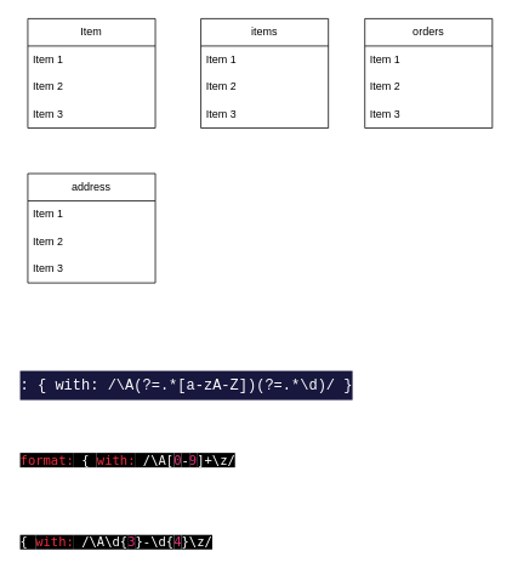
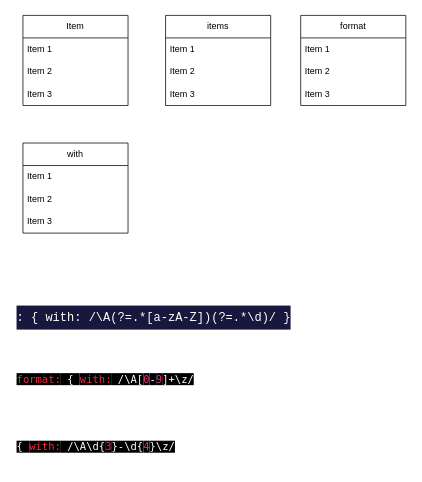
- <mxCell id="10" value="orders" style="swimlane;fontStyle=0;childLayout=stackLayout;horizontal=1;startSize=30;horizontalStack=0;resizeParent=1;resizeParentMax=0;resizeLast=0;collapsible=1;marginBottom=0;whiteSpace=wrap;html=1;" vertex="1" parent="1"><mxGeometry x="400" y="20" width="140" height="120" as="geometry" /></mxCell>
+ <mxCell id="10" value="format" style="swimlane;fontStyle=0;childLayout=stackLayout;horizontal=1;startSize=30;horizontalStack=0;resizeParent=1;resizeParentMax=0;resizeLast=0;collapsible=1;marginBottom=0;whiteSpace=wrap;html=1;" vertex="1" parent="1"><mxGeometry x="400" y="20" width="140" height="120" as="geometry" /></mxCell>
- <mxCell id="14" value="address" style="swimlane;fontStyle=0;childLayout=stackLayout;horizontal=1;startSize=30;horizontalStack=0;resizeParent=1;resizeParentMax=0;resizeLast=0;collapsible=1;marginBottom=0;whiteSpace=wrap;html=1;" vertex="1" parent="1"><mxGeometry x="30" y="190" width="140" height="120" as="geometry" /></mxCell>
+ <mxCell id="14" value="with" style="swimlane;fontStyle=0;childLayout=stackLayout;horizontal=1;startSize=30;horizontalStack=0;resizeParent=1;resizeParentMax=0;resizeLast=0;collapsible=1;marginBottom=0;whiteSpace=wrap;html=1;" vertex="1" parent="1"><mxGeometry x="30" y="190" width="140" height="120" as="geometry" /></mxCell>
